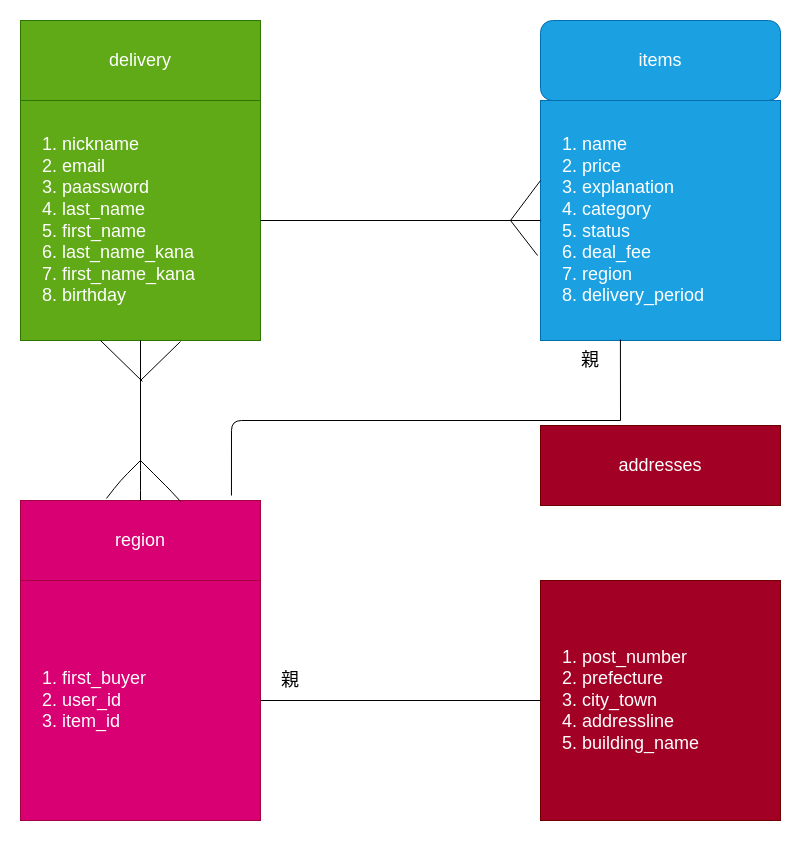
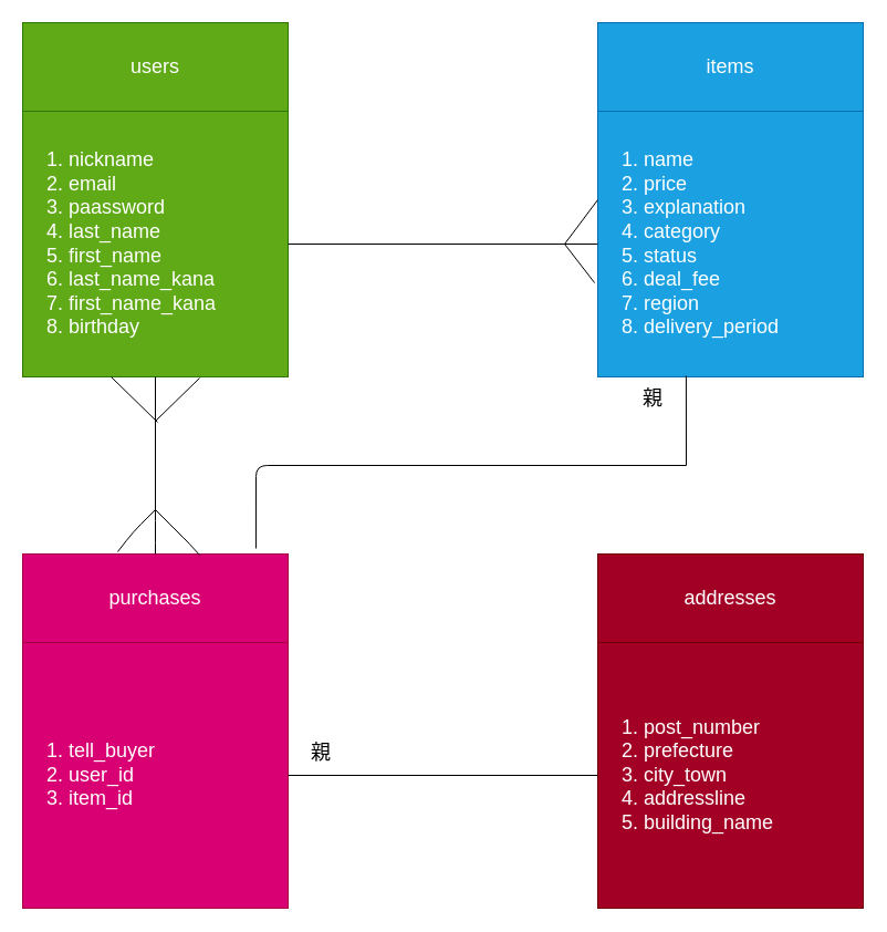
- <mxCell id="2" value="delivery" style="rounded=0;whiteSpace=wrap;html=1;fontSize=18;strokeColor=#2D7600;fontColor=#ffffff;fillColor=#60a917;" vertex="1" parent="1"><mxGeometry y="20" width="240" height="80" as="geometry" x="20" /></mxCell>
+ <mxCell id="2" value="users" style="rounded=0;whiteSpace=wrap;html=1;fontSize=18;strokeColor=#2D7600;fontColor=#ffffff;fillColor=#60a917;" vertex="1" parent="1"><mxGeometry y="20" width="240" height="80" as="geometry" x="20" /></mxCell>
- <mxCell id="6" value="items" style="whiteSpace=wrap;html=1;strokeWidth=1;fillColor=#1ba1e2;fontSize=18;strokeColor=#006EAF;fontColor=#ffffff;rounded=1;" vertex="1" parent="1"><mxGeometry x="540" y="20" width="240" height="80" as="geometry" /></mxCell>
+ <mxCell id="6" value="items" style="whiteSpace=wrap;html=1;strokeWidth=1;fillColor=#1ba1e2;fontSize=18;strokeColor=#006EAF;fontColor=#ffffff;" vertex="1" parent="1"><mxGeometry x="540" y="20" width="240" height="80" as="geometry" /></mxCell>
- <mxCell id="18" value="addresses" style="rounded=0;whiteSpace=wrap;html=1;strokeWidth=1;fillColor=#a20025;fontSize=18;strokeColor=#6F0000;fontColor=#ffffff;" vertex="1" parent="1"><mxGeometry x="540" y="425" width="240" height="80" as="geometry" /></mxCell>
+ <mxCell id="18" value="addresses" style="rounded=0;whiteSpace=wrap;html=1;strokeWidth=1;fillColor=#a20025;fontSize=18;strokeColor=#6F0000;fontColor=#ffffff;" vertex="1" parent="1"><mxGeometry x="540" y="500" width="240" height="80" as="geometry" /></mxCell>
- <mxCell id="8" value="region" style="rounded=0;whiteSpace=wrap;html=1;strokeWidth=1;fillColor=#d80073;fontSize=18;strokeColor=#A50040;fontColor=#ffffff;" vertex="1" parent="1"><mxGeometry y="500" width="240" height="80" as="geometry" x="20" /></mxCell>
+ <mxCell id="8" value="purchases" style="rounded=0;whiteSpace=wrap;html=1;strokeWidth=1;fillColor=#d80073;fontSize=18;strokeColor=#A50040;fontColor=#ffffff;" vertex="1" parent="1"><mxGeometry y="500" width="240" height="80" as="geometry" x="20" /></mxCell>
- <mxCell id="14" value="&lt;ol&gt;&lt;li&gt;first_buyer&lt;/li&gt;&lt;li&gt;user_id&lt;/li&gt;&lt;li&gt;item_id&lt;/li&gt;&lt;/ol&gt;" style="text;strokeColor=#A50040;fillColor=#d80073;html=1;whiteSpace=wrap;verticalAlign=middle;overflow=hidden;fontSize=18;fontColor=#ffffff;" vertex="1" parent="1"><mxGeometry y="580" width="240" height="240" as="geometry" x="20" /></mxCell>
+ <mxCell id="14" value="&lt;ol&gt;&lt;li&gt;tell_buyer&lt;/li&gt;&lt;li&gt;user_id&lt;/li&gt;&lt;li&gt;item_id&lt;/li&gt;&lt;/ol&gt;" style="text;strokeColor=#A50040;fillColor=#d80073;html=1;whiteSpace=wrap;verticalAlign=middle;overflow=hidden;fontSize=18;fontColor=#ffffff;" vertex="1" parent="1"><mxGeometry y="580" width="240" height="240" as="geometry" x="20" /></mxCell>
